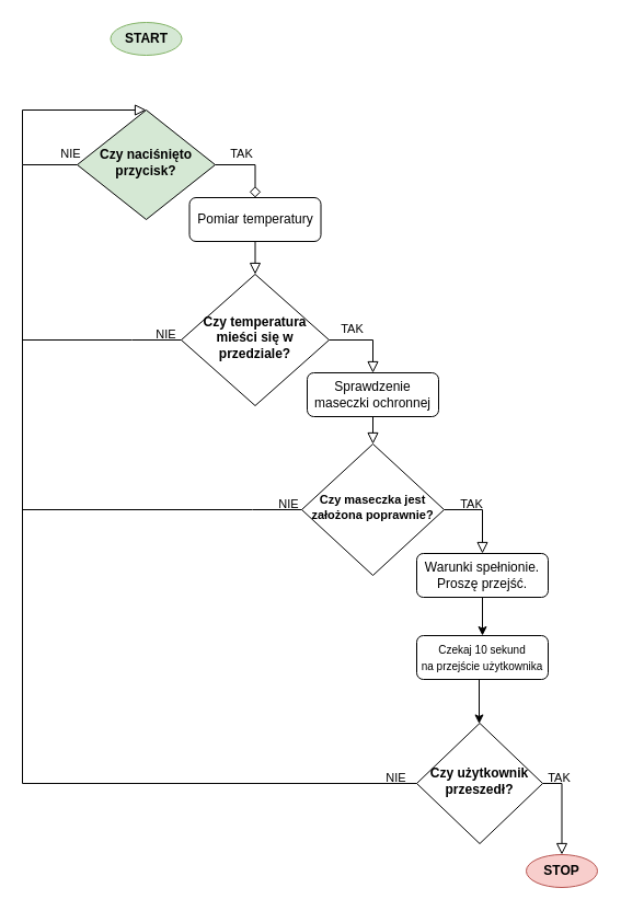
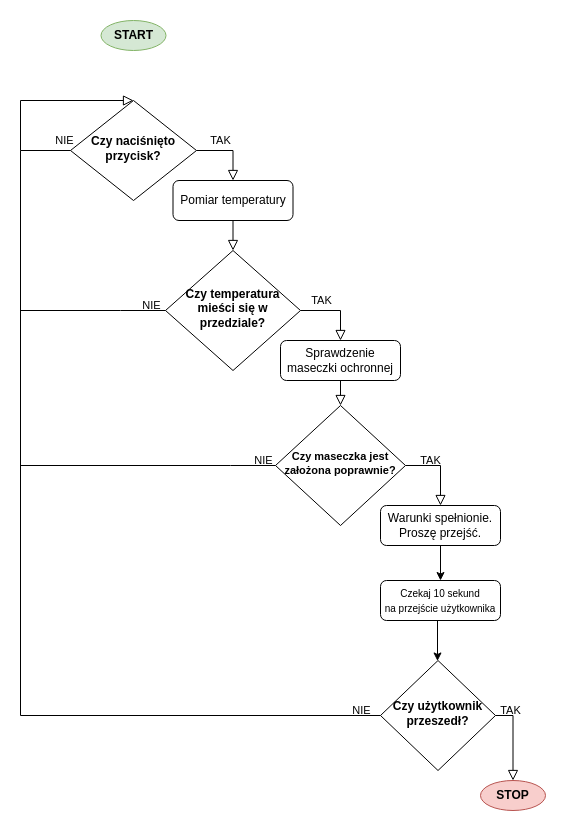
- <mxCell id="3" value="Czy naciśnięto przycisk?" style="rhombus;whiteSpace=wrap;html=1;shadow=0;fontFamily=Helvetica;fontSize=12;align=center;strokeWidth=1;spacing=6;spacingTop=-4;fontStyle=1;fillColor=#d5e8d4;" vertex="1" parent="1"><mxGeometry x="70" y="100" width="126" height="100" as="geometry" /></mxCell>
+ <mxCell id="3" value="Czy naciśnięto przycisk?" style="rhombus;whiteSpace=wrap;html=1;shadow=0;fontFamily=Helvetica;fontSize=12;align=center;strokeWidth=1;spacing=6;spacingTop=-4;fontStyle=1" vertex="1" parent="1"><mxGeometry x="70" y="100" width="126" height="100" as="geometry" /></mxCell>
- <mxCell id="6" value="TAK" style="rounded=0;jettySize=auto;orthogonalLoop=1;fontSize=11;endArrow=diamond;endFill=0;endSize=8;strokeWidth=1;shadow=0;labelBackgroundColor=none;edgeStyle=orthogonalEdgeStyle;exitX=1;exitY=0.5;exitDx=0;exitDy=0;entryX=0.5;entryY=0;entryDx=0;entryDy=0;align=center;html=1;" edge="1" parent="1" source="3" target="7"><mxGeometry x="-0.289" y="10" relative="1" as="geometry"><mxPoint x="480" y="150" as="sourcePoint" /><mxPoint x="320" y="240" as="targetPoint" /><Array as="points"><mxPoint x="233" y="150" /><mxPoint x="233" y="180" /></Array><mxPoint as="offset" /></mxGeometry></mxCell>
+ <mxCell id="6" value="TAK" style="rounded=0;jettySize=auto;orthogonalLoop=1;fontSize=11;endArrow=block;endFill=0;endSize=8;strokeWidth=1;shadow=0;labelBackgroundColor=none;edgeStyle=orthogonalEdgeStyle;exitX=1;exitY=0.5;exitDx=0;exitDy=0;entryX=0.5;entryY=0;entryDx=0;entryDy=0;align=center;html=1;" edge="1" parent="1" source="3" target="7"><mxGeometry x="-0.289" y="10" relative="1" as="geometry"><mxPoint x="480" y="150" as="sourcePoint" /><mxPoint x="320" y="240" as="targetPoint" /><Array as="points"><mxPoint x="233" y="150" /><mxPoint x="233" y="180" /></Array><mxPoint as="offset" /></mxGeometry></mxCell>
